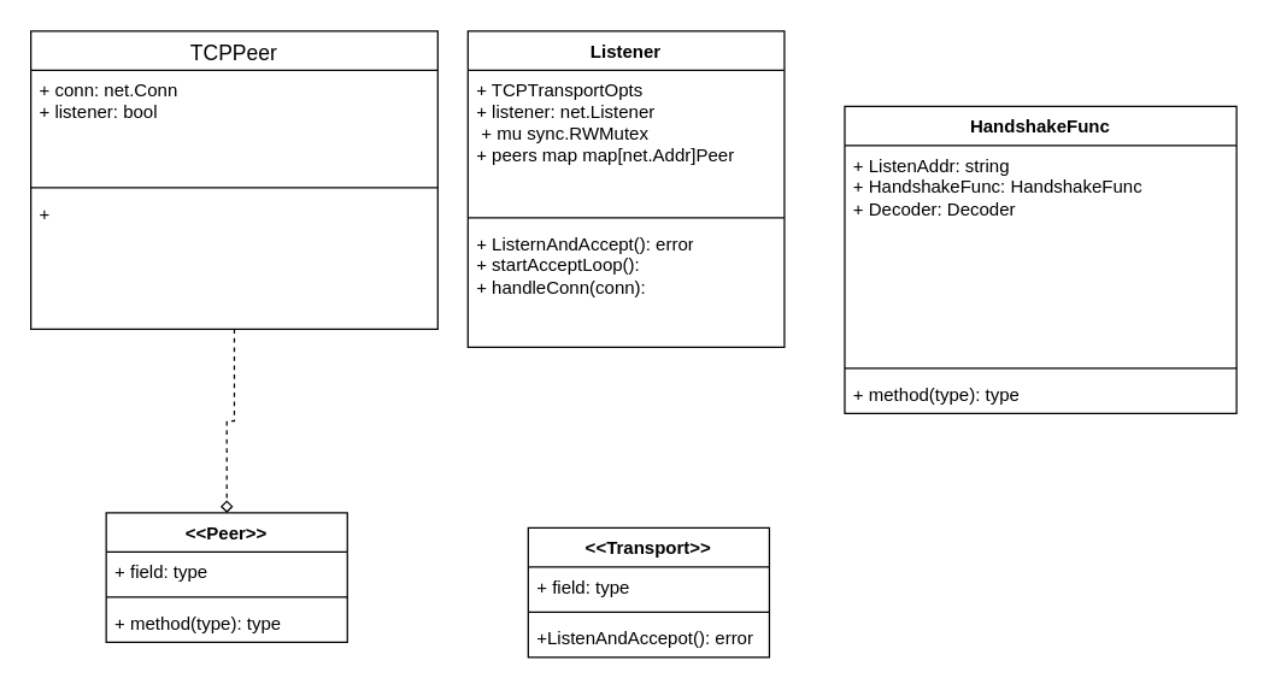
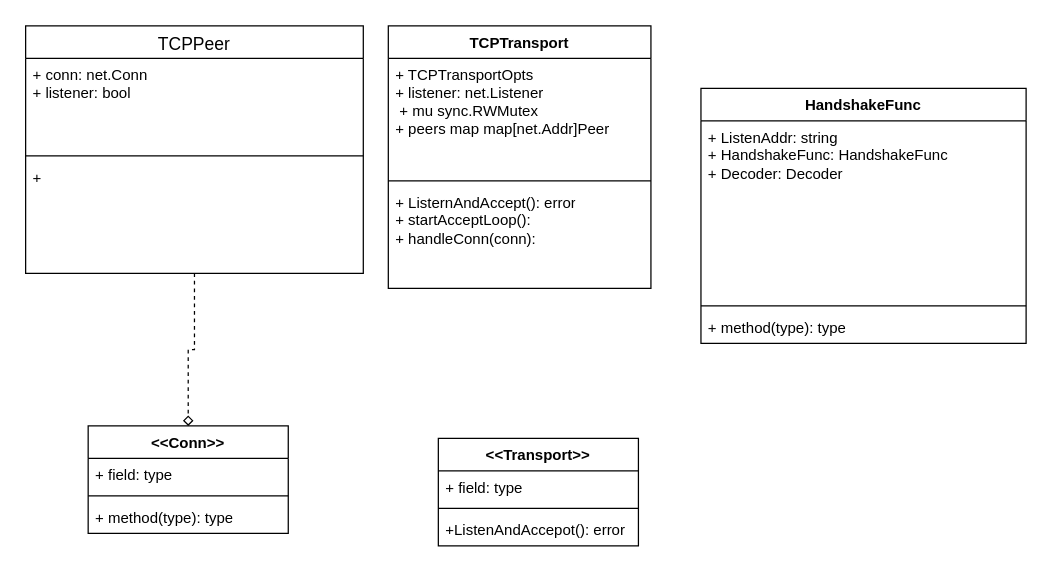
- <mxCell id="7" value="Listener" style="swimlane;fontStyle=1;align=center;verticalAlign=top;childLayout=stackLayout;horizontal=1;startSize=26;horizontalStack=0;resizeParent=1;resizeParentMax=0;resizeLast=0;collapsible=1;marginBottom=0;whiteSpace=wrap;html=1;" vertex="1" parent="1"><mxGeometry x="310" y="20" width="210" height="210" as="geometry" /></mxCell>
+ <mxCell id="7" value="TCPTransport" style="swimlane;fontStyle=1;align=center;verticalAlign=top;childLayout=stackLayout;horizontal=1;startSize=26;horizontalStack=0;resizeParent=1;resizeParentMax=0;resizeLast=0;collapsible=1;marginBottom=0;whiteSpace=wrap;html=1;" vertex="1" parent="1"><mxGeometry x="310" y="20" width="210" height="210" as="geometry" /></mxCell>
- <mxCell id="15" value="&amp;lt;&amp;lt;Peer&amp;gt;&amp;gt;" style="swimlane;fontStyle=1;align=center;verticalAlign=top;childLayout=stackLayout;horizontal=1;startSize=26;horizontalStack=0;resizeParent=1;resizeParentMax=0;resizeLast=0;collapsible=1;marginBottom=0;whiteSpace=wrap;html=1;" vertex="1" parent="1"><mxGeometry x="70" y="340" width="160" height="86" as="geometry" /></mxCell>
+ <mxCell id="15" value="&amp;lt;&amp;lt;Conn&amp;gt;&amp;gt;" style="swimlane;fontStyle=1;align=center;verticalAlign=top;childLayout=stackLayout;horizontal=1;startSize=26;horizontalStack=0;resizeParent=1;resizeParentMax=0;resizeLast=0;collapsible=1;marginBottom=0;whiteSpace=wrap;html=1;" vertex="1" parent="1"><mxGeometry x="70" y="340" width="160" height="86" as="geometry" /></mxCell>
